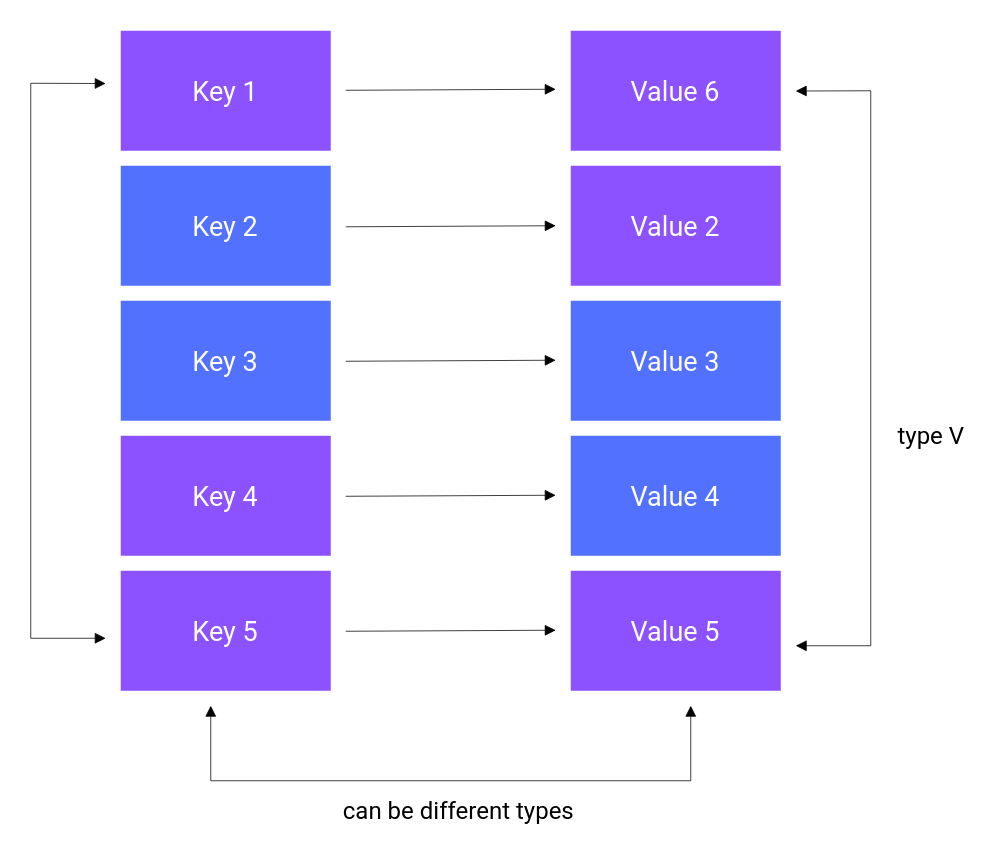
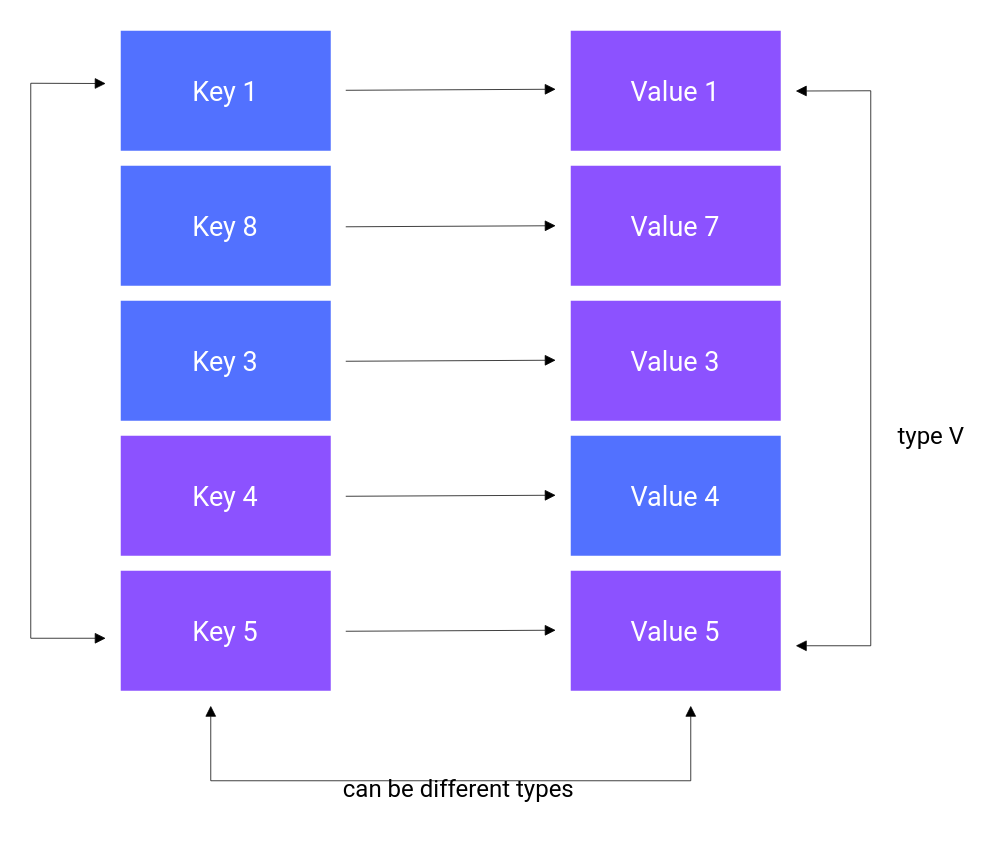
- <mxCell id="8" value="&lt;font data-font-src=&quot;https://fonts.googleapis.com/css?family=Roboto&quot; style=&quot;font-size: 18px&quot; color=&quot;#ffffff&quot;&gt;Key 1&lt;/font&gt;" style="rounded=0;whiteSpace=wrap;html=1;fillColor=#8c52ff;strokeColor=none;fontFamily=Roboto;fontSource=https%3A%2F%2Ffonts.googleapis.com%2Fcss%3Ffamily%3DRoboto;" vertex="1" parent="1"><mxGeometry x="80" y="20" width="140" height="80" as="geometry" /></mxCell>
+ <mxCell id="8" value="&lt;font data-font-src=&quot;https://fonts.googleapis.com/css?family=Roboto&quot; style=&quot;font-size: 18px&quot; color=&quot;#ffffff&quot;&gt;Key 1&lt;/font&gt;" style="rounded=0;whiteSpace=wrap;html=1;fillColor=#5271FF;strokeColor=none;fontFamily=Roboto;fontSource=https%3A%2F%2Ffonts.googleapis.com%2Fcss%3Ffamily%3DRoboto;" vertex="1" parent="1"><mxGeometry x="80" y="20" width="140" height="80" as="geometry" /></mxCell>
- <mxCell id="3" value="&lt;font data-font-src=&quot;https://fonts.googleapis.com/css?family=Roboto&quot; style=&quot;font-size: 18px&quot; color=&quot;#ffffff&quot;&gt;Value 6&lt;/font&gt;" style="rounded=0;whiteSpace=wrap;html=1;fillColor=#8c52ff;strokeColor=none;fontFamily=Roboto;fontSource=https%3A%2F%2Ffonts.googleapis.com%2Fcss%3Ffamily%3DRoboto;" vertex="1" parent="1"><mxGeometry x="380" y="20" width="140" height="80" as="geometry" /></mxCell>
+ <mxCell id="3" value="&lt;font data-font-src=&quot;https://fonts.googleapis.com/css?family=Roboto&quot; style=&quot;font-size: 18px&quot; color=&quot;#ffffff&quot;&gt;Value 1&lt;/font&gt;" style="rounded=0;whiteSpace=wrap;html=1;fillColor=#8c52ff;strokeColor=none;fontFamily=Roboto;fontSource=https%3A%2F%2Ffonts.googleapis.com%2Fcss%3Ffamily%3DRoboto;" vertex="1" parent="1"><mxGeometry x="380" y="20" width="140" height="80" as="geometry" /></mxCell>
- <mxCell id="9" value="&lt;font data-font-src=&quot;https://fonts.googleapis.com/css?family=Roboto&quot; style=&quot;font-size: 18px&quot; color=&quot;#ffffff&quot;&gt;Key 2&lt;/font&gt;" style="rounded=0;whiteSpace=wrap;html=1;fillColor=#5271FF;strokeColor=none;fontFamily=Roboto;fontSource=https%3A%2F%2Ffonts.googleapis.com%2Fcss%3Ffamily%3DRoboto;" vertex="1" parent="1"><mxGeometry x="80" y="110" width="140" height="80" as="geometry" /></mxCell>
+ <mxCell id="9" value="&lt;font data-font-src=&quot;https://fonts.googleapis.com/css?family=Roboto&quot; style=&quot;font-size: 18px&quot; color=&quot;#ffffff&quot;&gt;Key 8&lt;/font&gt;" style="rounded=0;whiteSpace=wrap;html=1;fillColor=#5271FF;strokeColor=none;fontFamily=Roboto;fontSource=https%3A%2F%2Ffonts.googleapis.com%2Fcss%3Ffamily%3DRoboto;" vertex="1" parent="1"><mxGeometry x="80" y="110" width="140" height="80" as="geometry" /></mxCell>
- <mxCell id="4" value="&lt;font data-font-src=&quot;https://fonts.googleapis.com/css?family=Roboto&quot; style=&quot;font-size: 18px&quot; color=&quot;#ffffff&quot;&gt;Value 2&lt;/font&gt;" style="rounded=0;whiteSpace=wrap;html=1;fillColor=#8c52ff;strokeColor=none;fontFamily=Roboto;fontSource=https%3A%2F%2Ffonts.googleapis.com%2Fcss%3Ffamily%3DRoboto;" vertex="1" parent="1"><mxGeometry x="380" y="110" width="140" height="80" as="geometry" /></mxCell>
+ <mxCell id="4" value="&lt;font data-font-src=&quot;https://fonts.googleapis.com/css?family=Roboto&quot; style=&quot;font-size: 18px&quot; color=&quot;#ffffff&quot;&gt;Value 7&lt;/font&gt;" style="rounded=0;whiteSpace=wrap;html=1;fillColor=#8c52ff;strokeColor=none;fontFamily=Roboto;fontSource=https%3A%2F%2Ffonts.googleapis.com%2Fcss%3Ffamily%3DRoboto;" vertex="1" parent="1"><mxGeometry x="380" y="110" width="140" height="80" as="geometry" /></mxCell>
- <mxCell id="5" value="&lt;font data-font-src=&quot;https://fonts.googleapis.com/css?family=Roboto&quot; style=&quot;font-size: 18px&quot; color=&quot;#ffffff&quot;&gt;Value 3&lt;/font&gt;" style="rounded=0;whiteSpace=wrap;html=1;fillColor=#5271ff;strokeColor=none;fontFamily=Roboto;fontSource=https%3A%2F%2Ffonts.googleapis.com%2Fcss%3Ffamily%3DRoboto;" vertex="1" parent="1"><mxGeometry x="380" y="200" width="140" height="80" as="geometry" /></mxCell>
+ <mxCell id="5" value="&lt;font data-font-src=&quot;https://fonts.googleapis.com/css?family=Roboto&quot; style=&quot;font-size: 18px&quot; color=&quot;#ffffff&quot;&gt;Value 3&lt;/font&gt;" style="rounded=0;whiteSpace=wrap;html=1;fillColor=#8c52ff;strokeColor=none;fontFamily=Roboto;fontSource=https%3A%2F%2Ffonts.googleapis.com%2Fcss%3Ffamily%3DRoboto;" vertex="1" parent="1"><mxGeometry x="380" y="200" width="140" height="80" as="geometry" /></mxCell>
- <mxCell id="21" value="&lt;font color=&quot;#000000&quot; style=&quot;font-size: 16px&quot;&gt;can be different types&lt;/font&gt;" style="text;html=1;align=center;verticalAlign=middle;resizable=0;points=[];autosize=1;strokeColor=none;fillColor=none;fontSize=16;fontFamily=Roboto;fontColor=#FFFFFF;" vertex="1" parent="1"><mxGeometry x="220" y="530" width="170" height="20" as="geometry" /></mxCell>
+ <mxCell id="21" value="&lt;font color=&quot;#000000&quot; style=&quot;font-size: 16px&quot;&gt;can be different types&lt;/font&gt;" style="text;html=1;align=center;verticalAlign=middle;resizable=0;points=[];autosize=1;strokeColor=none;fillColor=none;fontSize=16;fontFamily=Roboto;fontColor=#FFFFFF;" vertex="1" parent="1"><mxGeometry x="220" y="515" width="170" height="20" as="geometry" /></mxCell>
